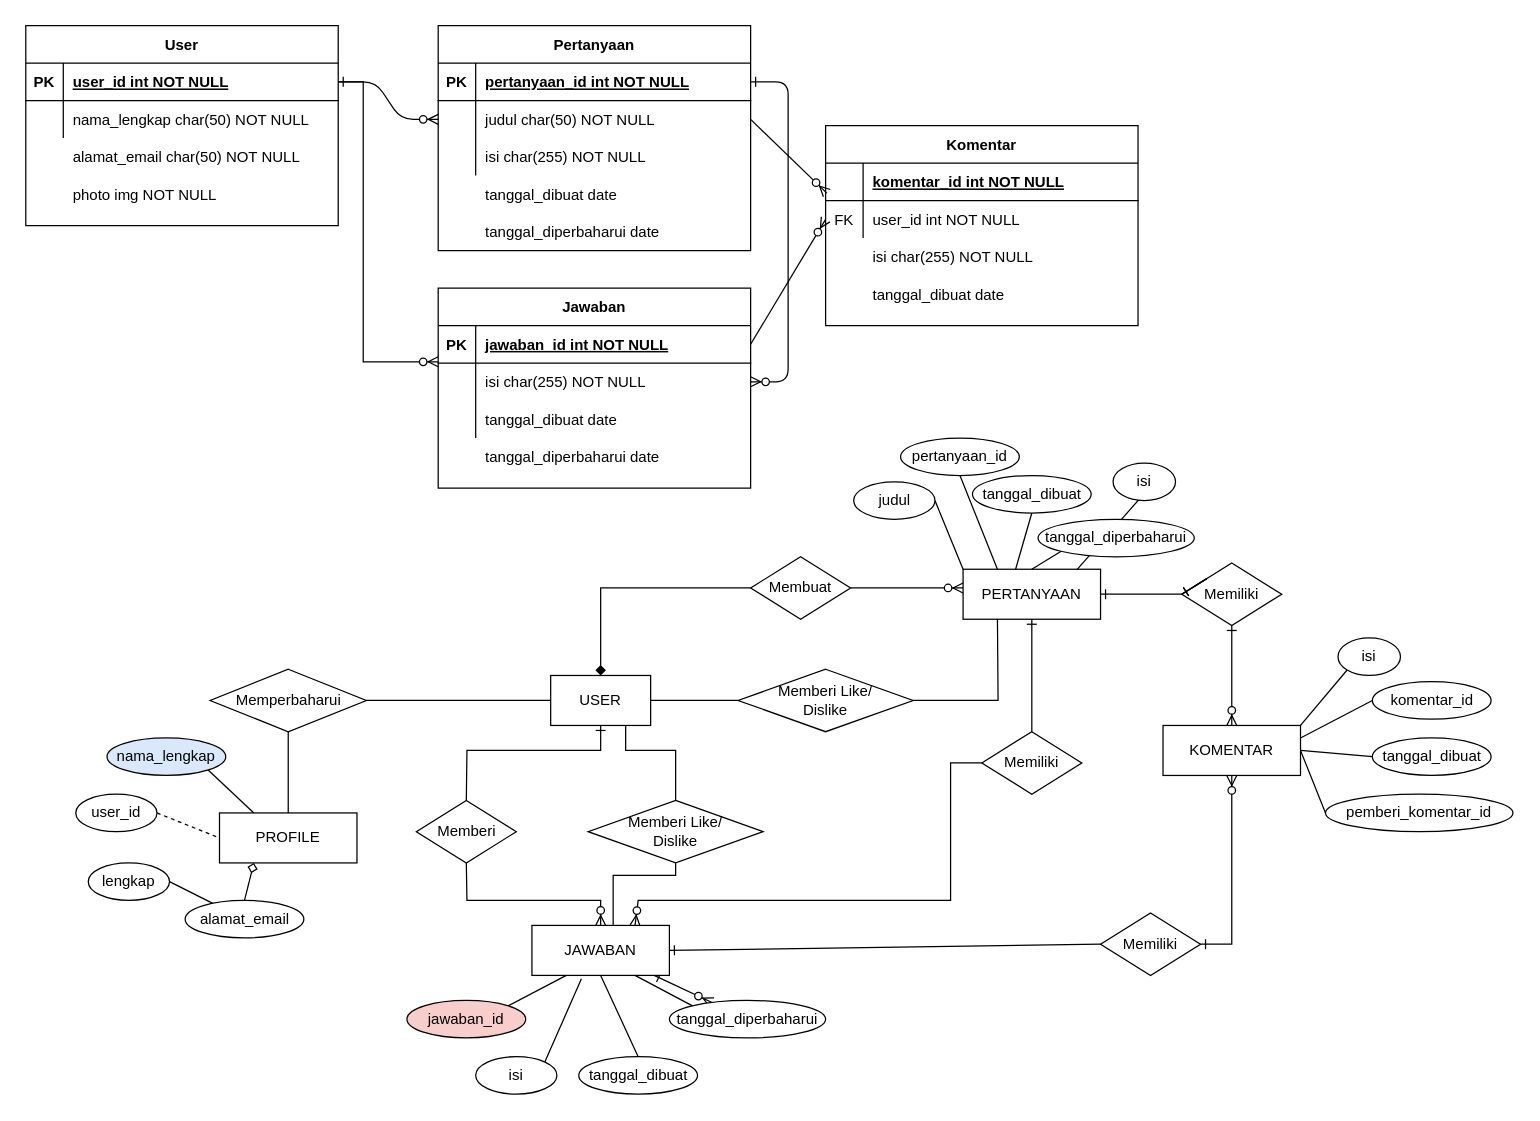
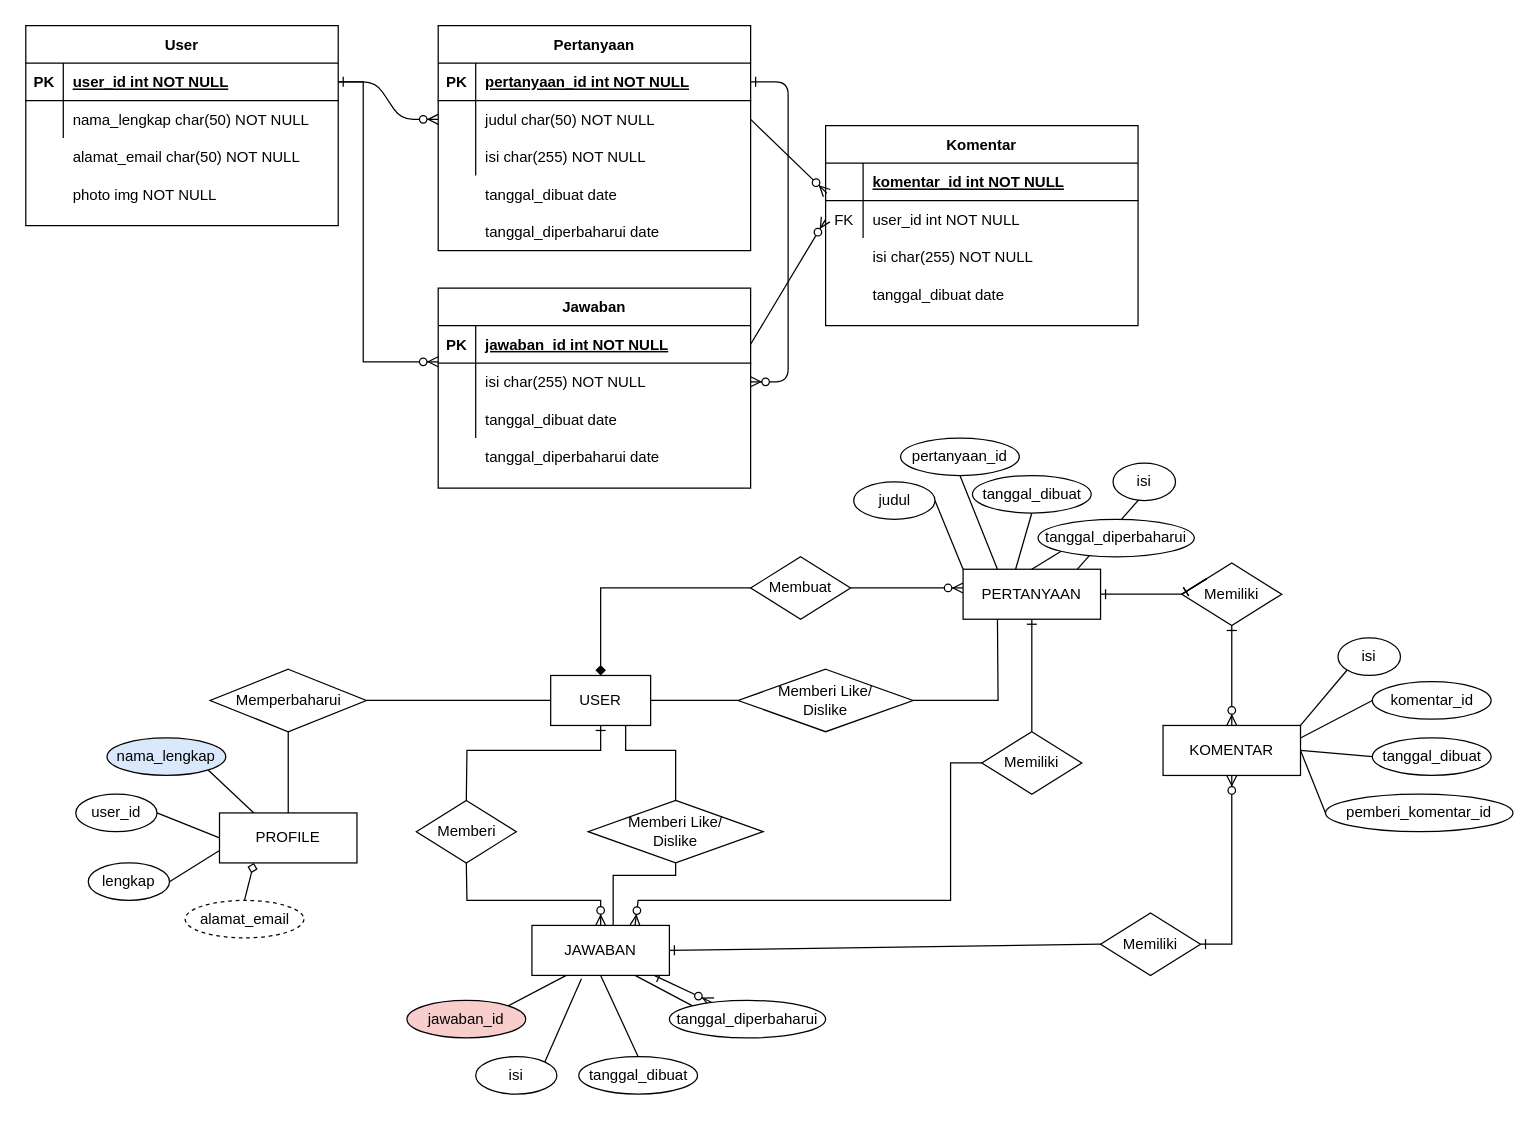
- <mxCell id="68" style="edgeStyle=none;rounded=0;orthogonalLoop=1;jettySize=auto;html=1;exitX=1;exitY=0.5;exitDx=0;exitDy=0;entryX=0;entryY=0.5;entryDx=0;entryDy=0;startArrow=none;startFill=0;endArrow=none;endFill=0;dashed=1;" edge="1" parent="1" source="69" target="84"><mxGeometry relative="1" as="geometry" /></mxCell>
+ <mxCell id="68" style="edgeStyle=none;rounded=0;orthogonalLoop=1;jettySize=auto;html=1;exitX=1;exitY=0.5;exitDx=0;exitDy=0;entryX=0;entryY=0.5;entryDx=0;entryDy=0;startArrow=none;startFill=0;endArrow=none;endFill=0;" edge="1" parent="1" source="69" target="84"><mxGeometry relative="1" as="geometry" /></mxCell>
- <mxCell id="74" style="edgeStyle=none;rounded=0;orthogonalLoop=1;jettySize=auto;html=1;exitX=1;exitY=0.5;exitDx=0;exitDy=0;startArrow=none;startFill=0;endArrow=none;endFill=0;" edge="1" parent="1" source="75" target="73"><mxGeometry relative="1" as="geometry" /></mxCell>
+ <mxCell id="74" style="edgeStyle=none;rounded=0;orthogonalLoop=1;jettySize=auto;html=1;exitX=1;exitY=0.5;exitDx=0;exitDy=0;entryX=0;entryY=0.75;entryDx=0;entryDy=0;startArrow=none;startFill=0;endArrow=none;endFill=0;" edge="1" parent="1" source="75" target="84"><mxGeometry relative="1" as="geometry" /></mxCell>
- <mxCell id="73" value="alamat_email" style="ellipse;whiteSpace=wrap;html=1;" vertex="1" parent="1"><mxGeometry x="147.5" y="720" width="95" height="30" as="geometry" /></mxCell>
+ <mxCell id="73" value="alamat_email" style="ellipse;whiteSpace=wrap;html=1;dashed=1;" vertex="1" parent="1"><mxGeometry x="147.5" y="720" width="95" height="30" as="geometry" /></mxCell>
